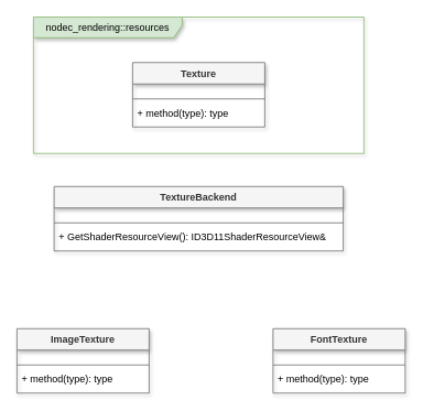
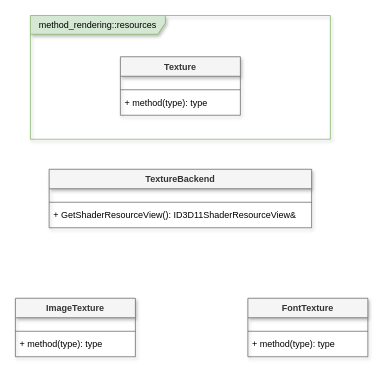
- <mxCell id="2" value="nodec_rendering::resources" style="shape=umlFrame;whiteSpace=wrap;html=1;shadow=1;fillColor=#d5e8d4;strokeColor=#82b366;width=180;height=25;" vertex="1" parent="1"><mxGeometry x="40" y="20" width="400" height="165" as="geometry" /></mxCell>
+ <mxCell id="2" value="method_rendering::resources" style="shape=umlFrame;whiteSpace=wrap;html=1;shadow=1;fillColor=#d5e8d4;strokeColor=#82b366;width=180;height=25;" vertex="1" parent="1"><mxGeometry x="40" y="20" width="400" height="165" as="geometry" /></mxCell>
